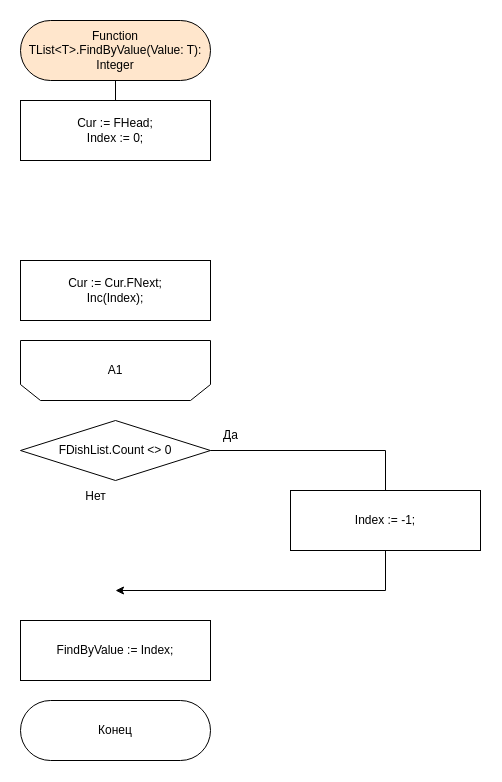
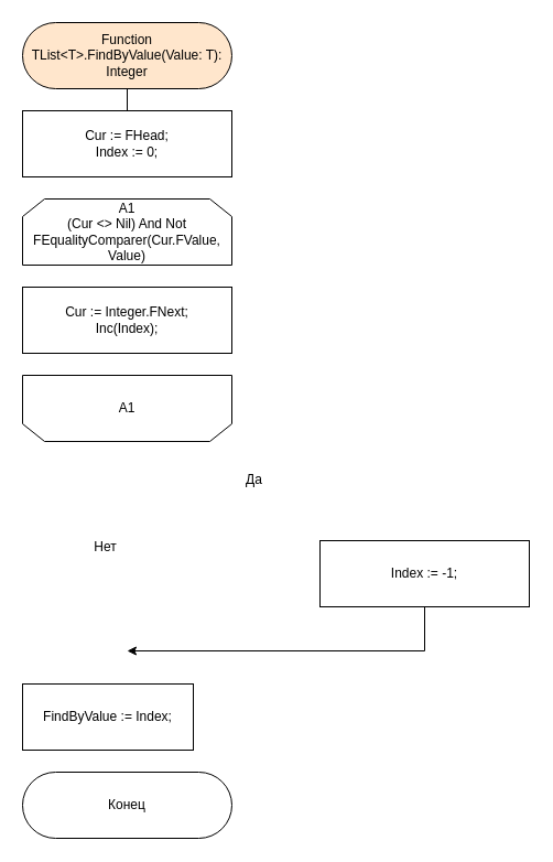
+ <mxCell id="5" value="A1&lt;div&gt;(Cur &amp;lt;&amp;gt; Nil) And Not FEqualityComparer(Cur.FValue, Value)&lt;br&gt;&lt;/div&gt;" style="shape=loopLimit;whiteSpace=wrap;html=1;" vertex="1" parent="1"><mxGeometry x="20" y="180" width="190" height="60" as="geometry" /></mxCell>
- <mxCell id="8" value="&lt;div&gt;&lt;div&gt;Cur := Cur.FNext;&lt;/div&gt;&lt;div&gt;Inc(Index);&lt;/div&gt;&lt;/div&gt;" style="rounded=0;whiteSpace=wrap;html=1;" vertex="1" parent="1"><mxGeometry x="20" y="260" width="190" height="60" as="geometry" /></mxCell>
+ <mxCell id="8" value="&lt;div&gt;&lt;div&gt;Cur := Integer.FNext;&lt;/div&gt;&lt;div&gt;Inc(Index);&lt;/div&gt;&lt;/div&gt;" style="rounded=0;whiteSpace=wrap;html=1;" vertex="1" parent="1"><mxGeometry x="20" y="260" width="190" height="60" as="geometry" /></mxCell>
- <mxCell id="11" value="FDishList.Count &amp;lt;&amp;gt; 0" style="rhombus;whiteSpace=wrap;html=1;" vertex="1" parent="1"><mxGeometry x="20" y="420" width="190" height="60" as="geometry" /></mxCell>
- <mxCell id="10" style="edgeStyle=orthogonalEdgeStyle;rounded=0;orthogonalLoop=1;jettySize=auto;html=1;entryX=0.5;entryY=0;entryDx=0;entryDy=0;endArrow=none;endFill=0;" edge="1" parent="1" source="11" target="9"><mxGeometry relative="1" as="geometry" /></mxCell>
- <mxCell id="13" value="FindByValue := Index;" style="rounded=0;whiteSpace=wrap;html=1;" vertex="1" parent="1"><mxGeometry x="20" y="620" width="190" height="60" as="geometry" /></mxCell>
+ <mxCell id="13" value="FindByValue := Index;" style="rounded=0;whiteSpace=wrap;html=1;" vertex="1" parent="1"><mxGeometry x="20" y="620" width="155" height="60" as="geometry" /></mxCell>
